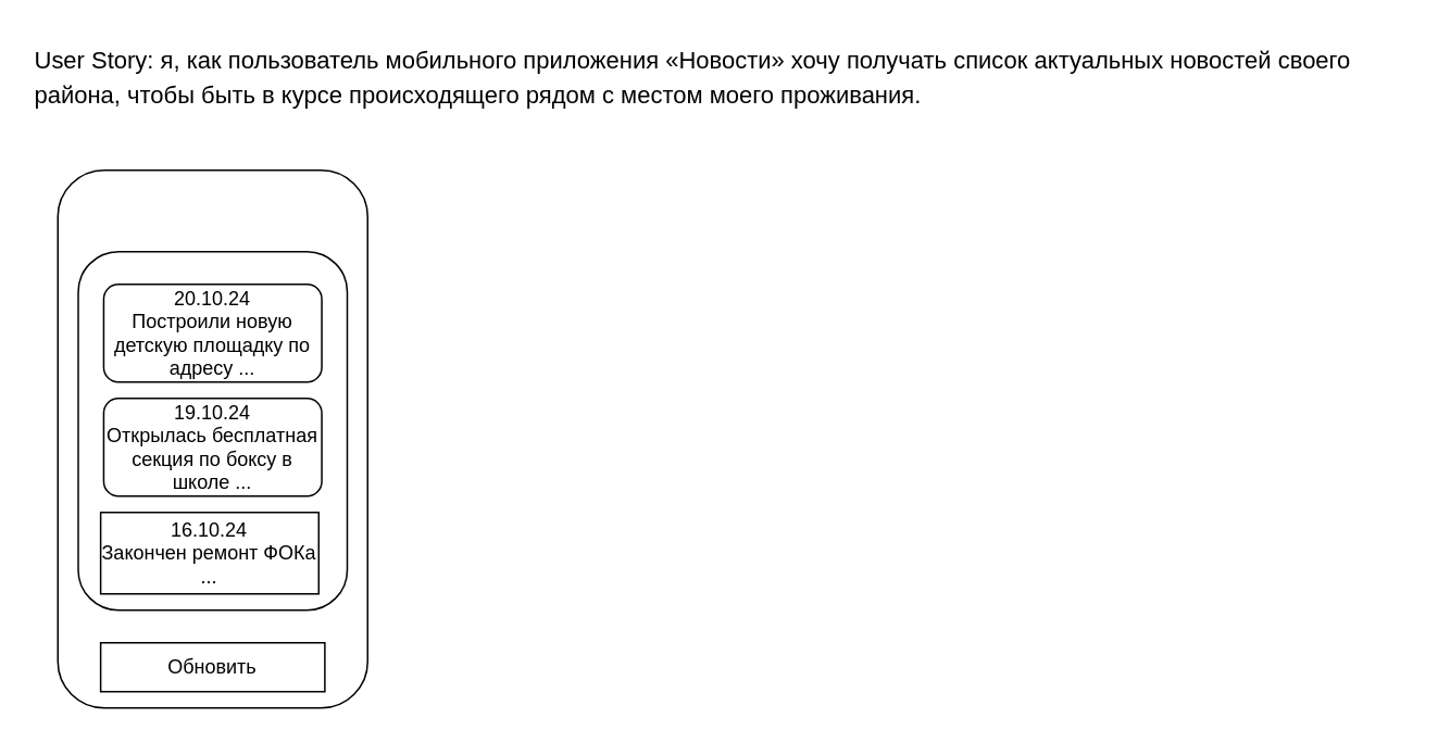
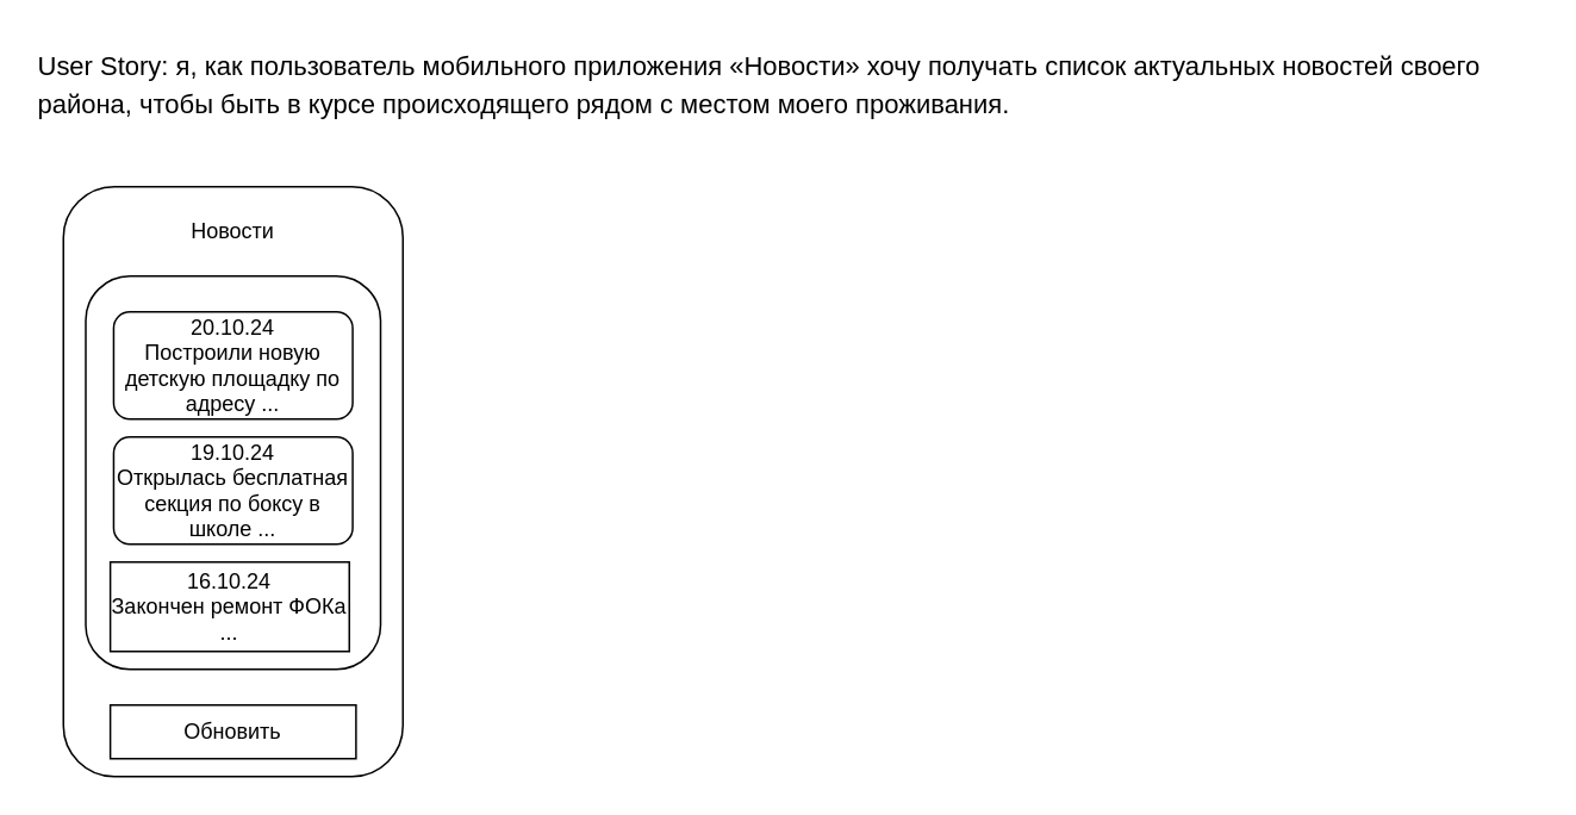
+ <mxCell id="4" value="Новости" style="text;html=1;align=center;verticalAlign=middle;whiteSpace=wrap;rounded=0;" vertex="1" parent="1"><mxGeometry x="100" y="114" width="60" height="30" as="geometry" /></mxCell>
